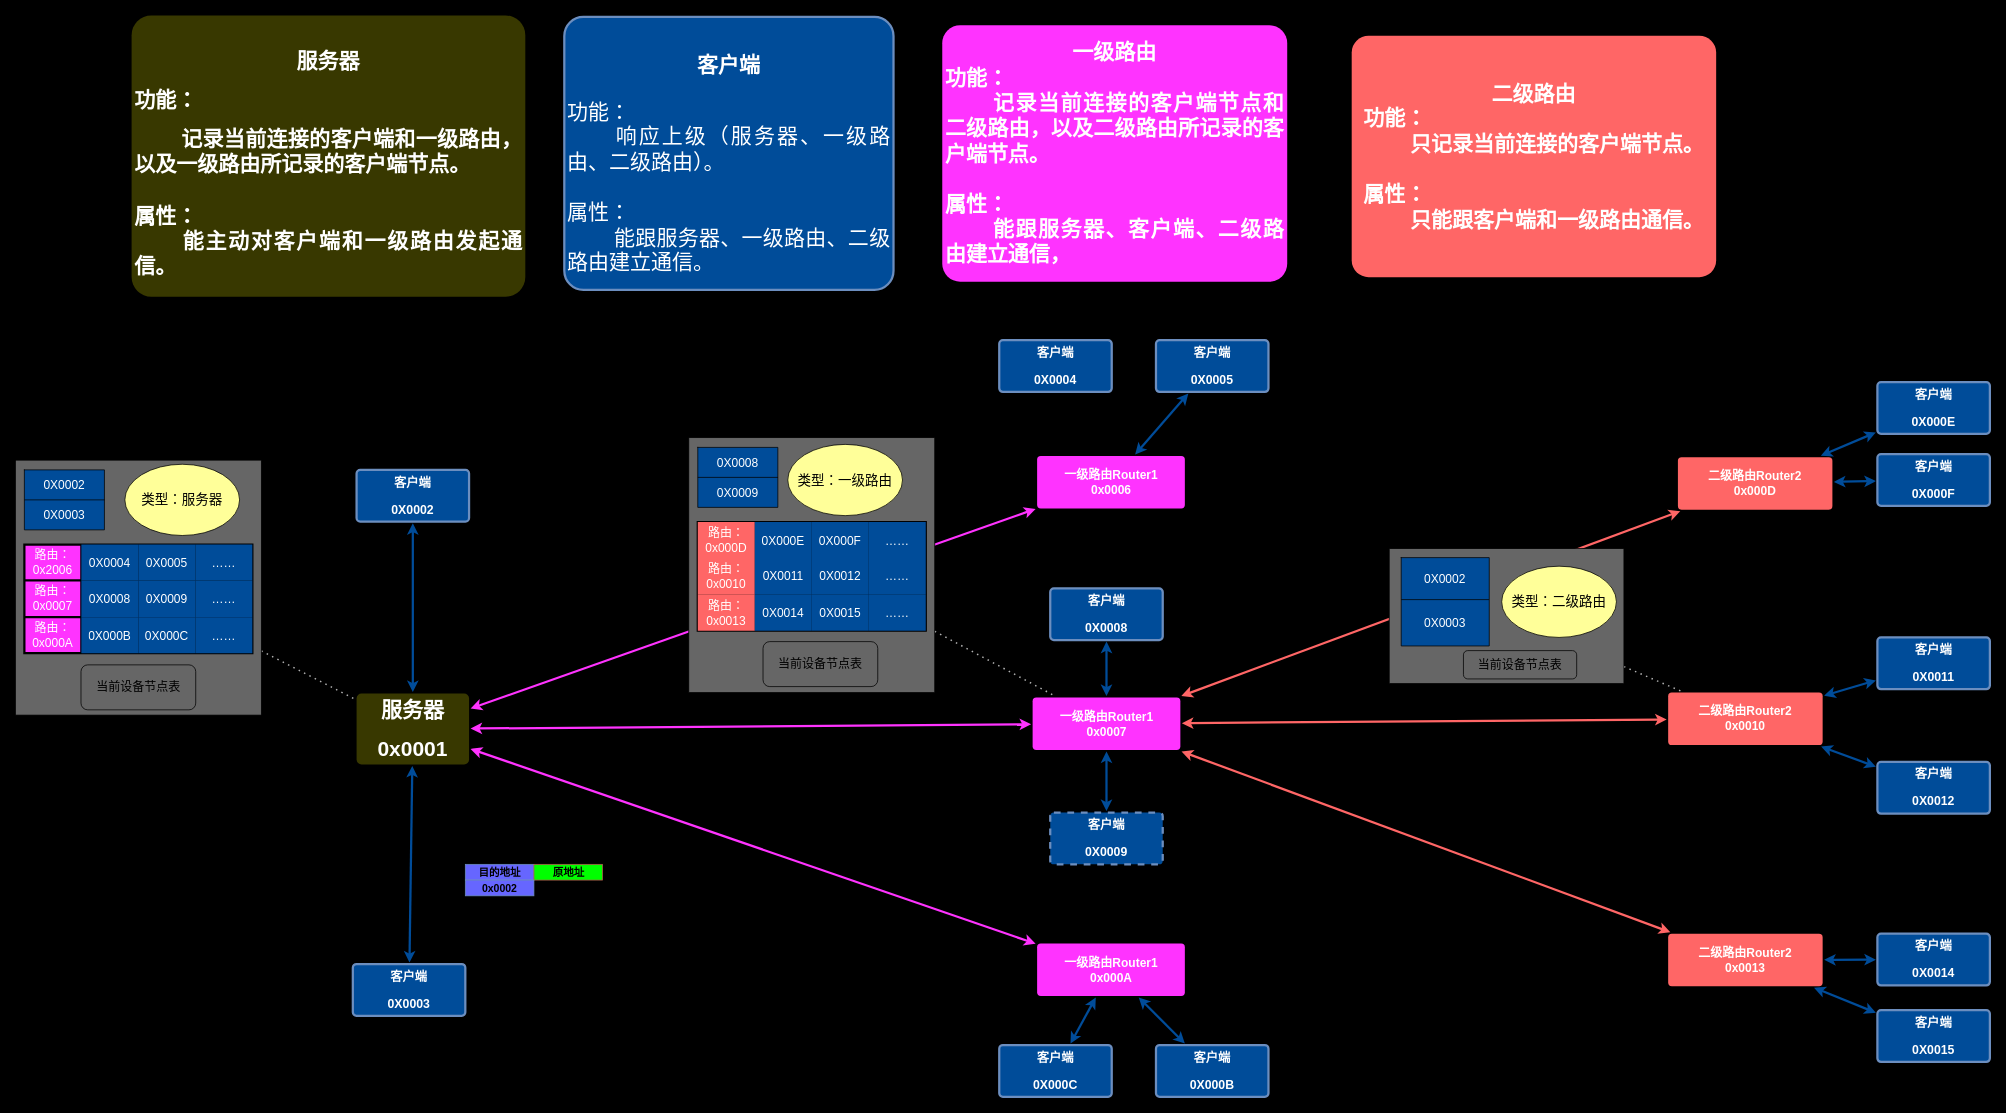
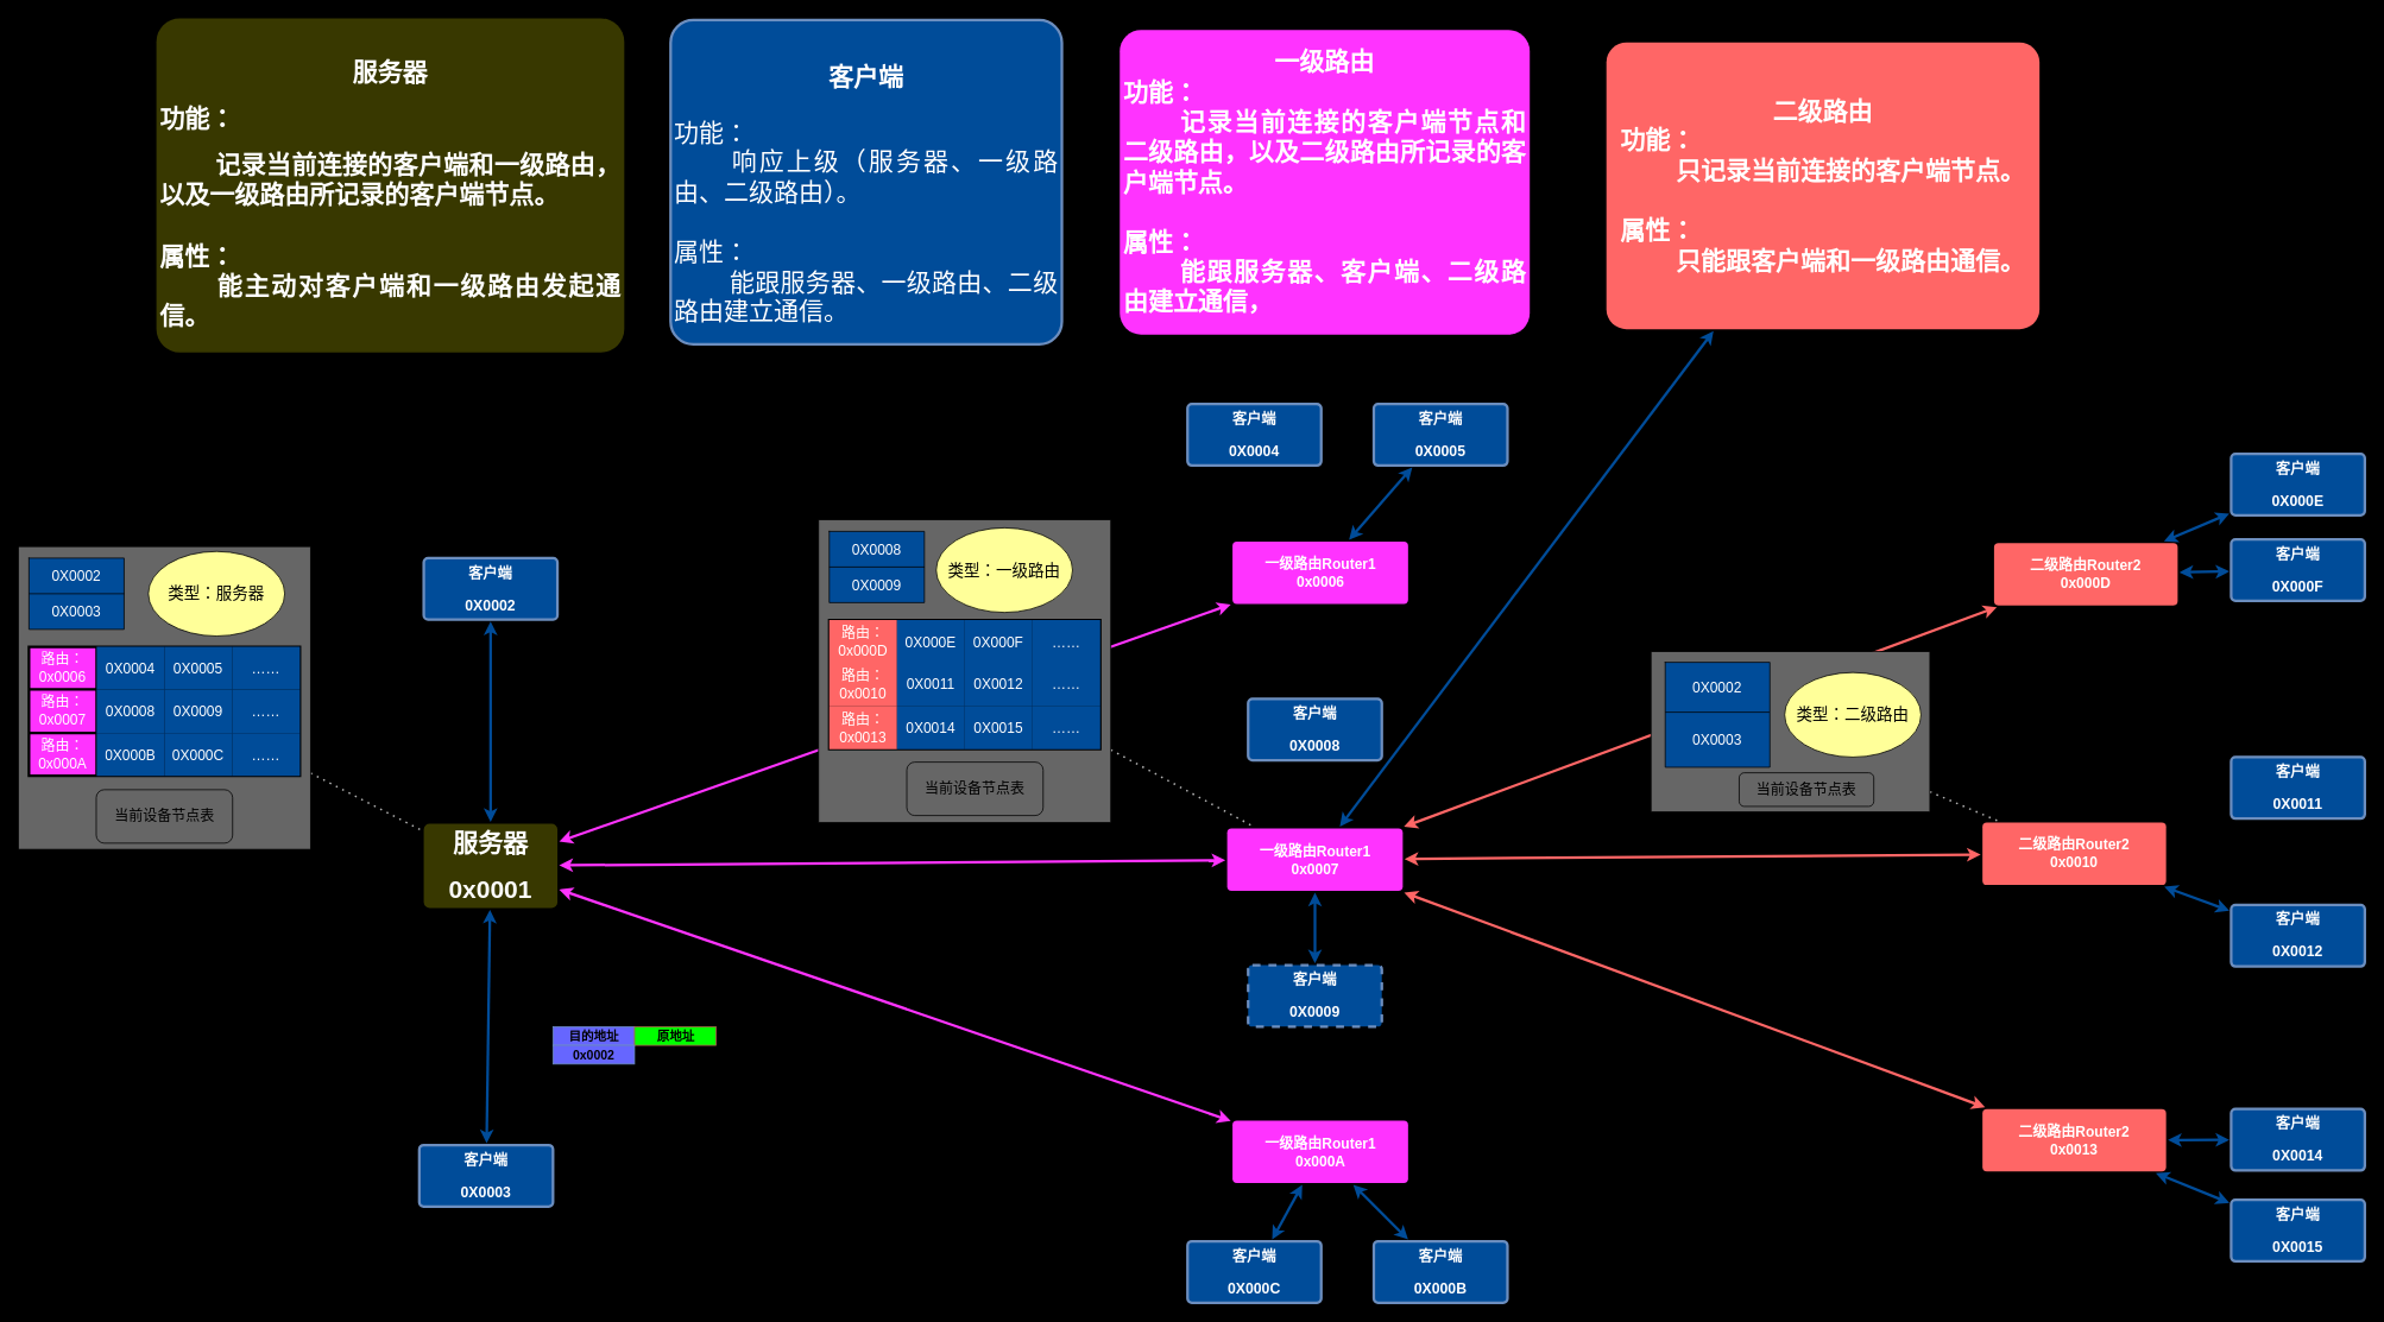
- <mxCell id="53" value="路由：0x2006" style="shape=partialRectangle;html=1;whiteSpace=wrap;connectable=0;strokeColor=inherit;overflow=hidden;fillColor=none;top=0;left=0;bottom=0;right=0;pointerEvents=1;fontSize=16;fontColor=#FFFFFF;" vertex="1" parent="52"><mxGeometry width="76" height="48" as="geometry"><mxRectangle width="76" height="48" as="alternateBounds" /></mxGeometry></mxCell>
+ <mxCell id="53" value="路由：0x0006" style="shape=partialRectangle;html=1;whiteSpace=wrap;connectable=0;strokeColor=inherit;overflow=hidden;fillColor=none;top=0;left=0;bottom=0;right=0;pointerEvents=1;fontSize=16;fontColor=#FFFFFF;" vertex="1" parent="52"><mxGeometry width="76" height="48" as="geometry"><mxRectangle width="76" height="48" as="alternateBounds" /></mxGeometry></mxCell>
- <mxCell id="7" value="" style="edgeStyle=none;rounded=0;jumpStyle=none;html=1;shadow=0;labelBackgroundColor=none;startArrow=classic;startFill=1;endArrow=classic;endFill=1;jettySize=auto;orthogonalLoop=1;strokeColor=#004C99;strokeWidth=3;fontFamily=Helvetica;fontSize=14;fontColor=#FFFFFF;spacing=5;" parent="1" source="2" target="19" edge="1"><mxGeometry relative="1" as="geometry"><mxPoint x="1403.889" y="747.5" as="sourcePoint" /><mxPoint x="1475" y="681" as="targetPoint" /></mxGeometry></mxCell>
+ <mxCell id="7" value="" style="edgeStyle=none;rounded=0;jumpStyle=none;html=1;shadow=0;labelBackgroundColor=none;startArrow=classic;startFill=1;endArrow=classic;endFill=1;jettySize=auto;orthogonalLoop=1;strokeColor=#004C99;strokeWidth=3;fontFamily=Helvetica;fontSize=14;fontColor=#FFFFFF;spacing=5;" parent="1" source="2" target="111" edge="1"><mxGeometry relative="1" as="geometry"><mxPoint x="1403.889" y="747.5" as="sourcePoint" /><mxPoint x="1475" y="681" as="targetPoint" /></mxGeometry></mxCell>
- <mxCell id="11" value="" style="edgeStyle=none;rounded=0;jumpStyle=none;html=1;shadow=0;labelBackgroundColor=none;startArrow=classic;startFill=1;endArrow=classic;endFill=1;jettySize=auto;orthogonalLoop=1;strokeColor=#004C99;strokeWidth=3;fontFamily=Helvetica;fontSize=14;fontColor=#FFFFFF;spacing=5;" edge="1" parent="1" source="10" target="32"><mxGeometry relative="1" as="geometry"><mxPoint x="2227.889" y="747" as="sourcePoint" /><mxPoint x="2299" y="680.5" as="targetPoint" /></mxGeometry></mxCell>
